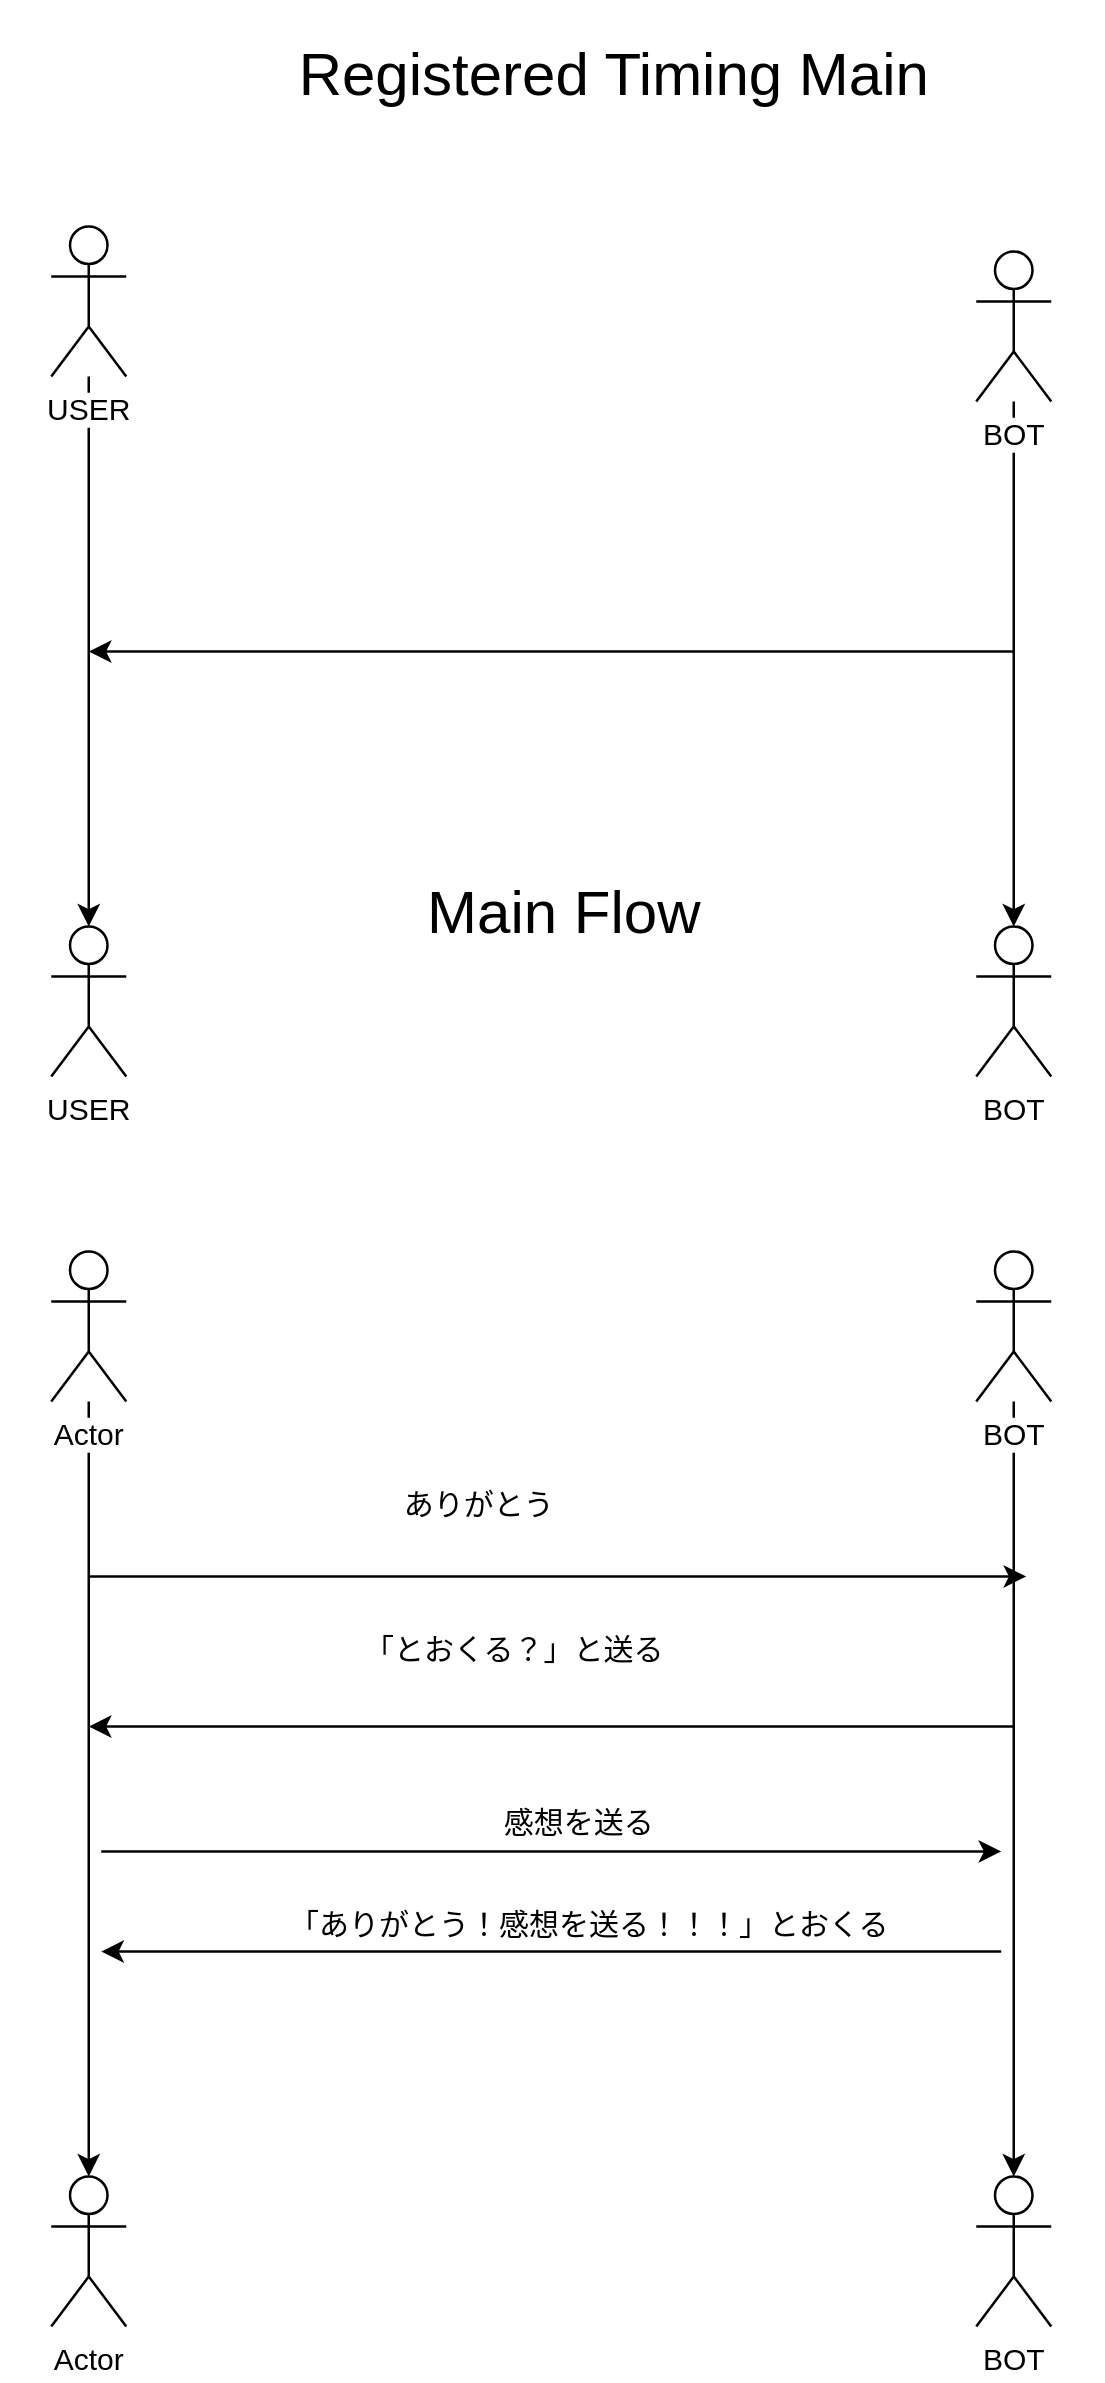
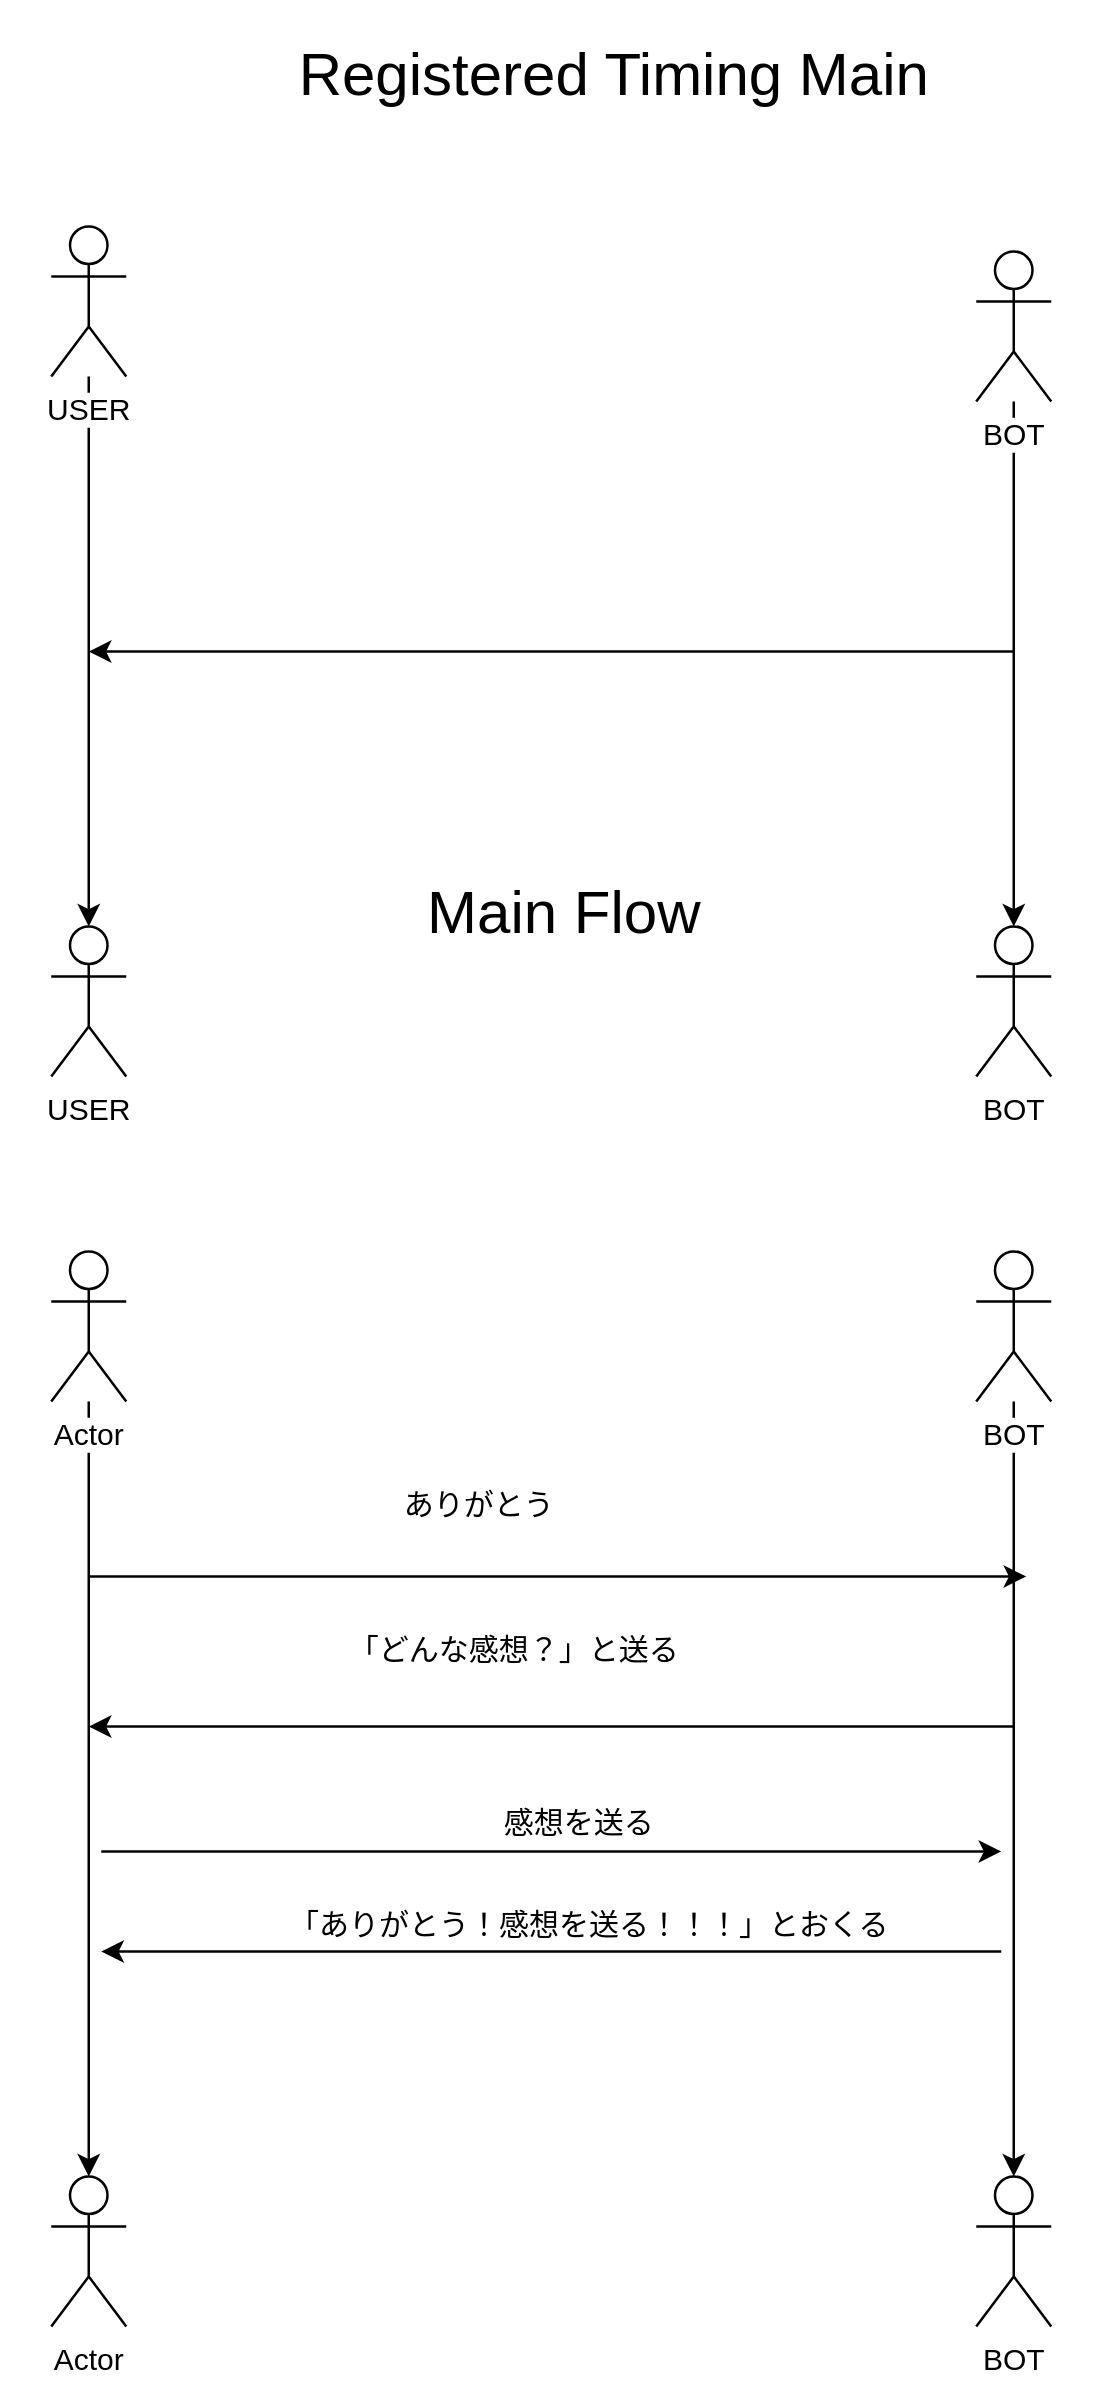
- <mxCell id="20" value="「とおくる？」と送る" style="text;html=1;align=center;verticalAlign=middle;resizable=0;points=[];;autosize=1;" vertex="1" parent="1"><mxGeometry x="130" y="650" width="150" height="20" as="geometry" /></mxCell>
+ <mxCell id="20" value="「どんな感想？」と送る" style="text;html=1;align=center;verticalAlign=middle;resizable=0;points=[];;autosize=1;" vertex="1" parent="1"><mxGeometry x="130" y="650" width="150" height="20" as="geometry" /></mxCell>
